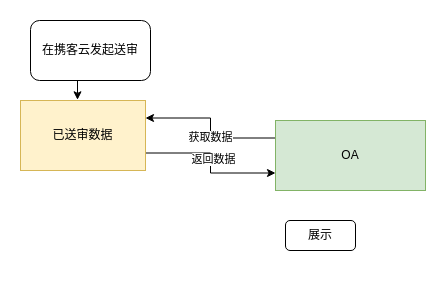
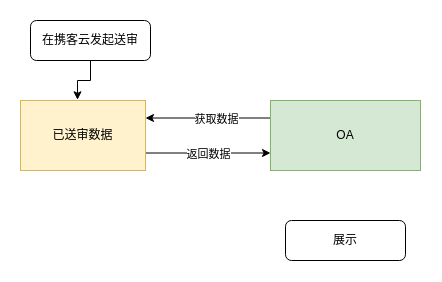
- <mxCell id="3" value="在携客云发起送审" style="rounded=1;whiteSpace=wrap;html=1;fontSize=12;glass=0;strokeWidth=1;shadow=0;" vertex="1" parent="1"><mxGeometry x="30" y="20" width="120" height="60" as="geometry" /></mxCell>
+ <mxCell id="3" value="在携客云发起送审" style="rounded=1;whiteSpace=wrap;html=1;fontSize=12;glass=0;strokeWidth=1;shadow=0;" vertex="1" parent="1"><mxGeometry x="30" y="20" width="120" height="40" as="geometry" /></mxCell>
- <mxCell id="10" value="OA" style="rounded=0;whiteSpace=wrap;html=1;fillColor=#d5e8d4;strokeColor=#82b366;" vertex="1" parent="1"><mxGeometry x="275" y="120" width="150" height="70" as="geometry" /></mxCell>
+ <mxCell id="10" value="OA" style="rounded=0;whiteSpace=wrap;html=1;fillColor=#d5e8d4;strokeColor=#82b366;" vertex="1" parent="1"><mxGeometry x="270" y="100" width="150" height="70" as="geometry" /></mxCell>
- <mxCell id="7" value="展示" style="rounded=1;whiteSpace=wrap;html=1;fontSize=12;glass=0;strokeWidth=1;shadow=0;" vertex="1" parent="1"><mxGeometry x="285" y="220" width="70" height="30" as="geometry" /></mxCell>
+ <mxCell id="7" value="展示" style="rounded=1;whiteSpace=wrap;html=1;fontSize=12;glass=0;strokeWidth=1;shadow=0;" vertex="1" parent="1"><mxGeometry x="285" y="220" width="120" height="40" as="geometry" /></mxCell>
